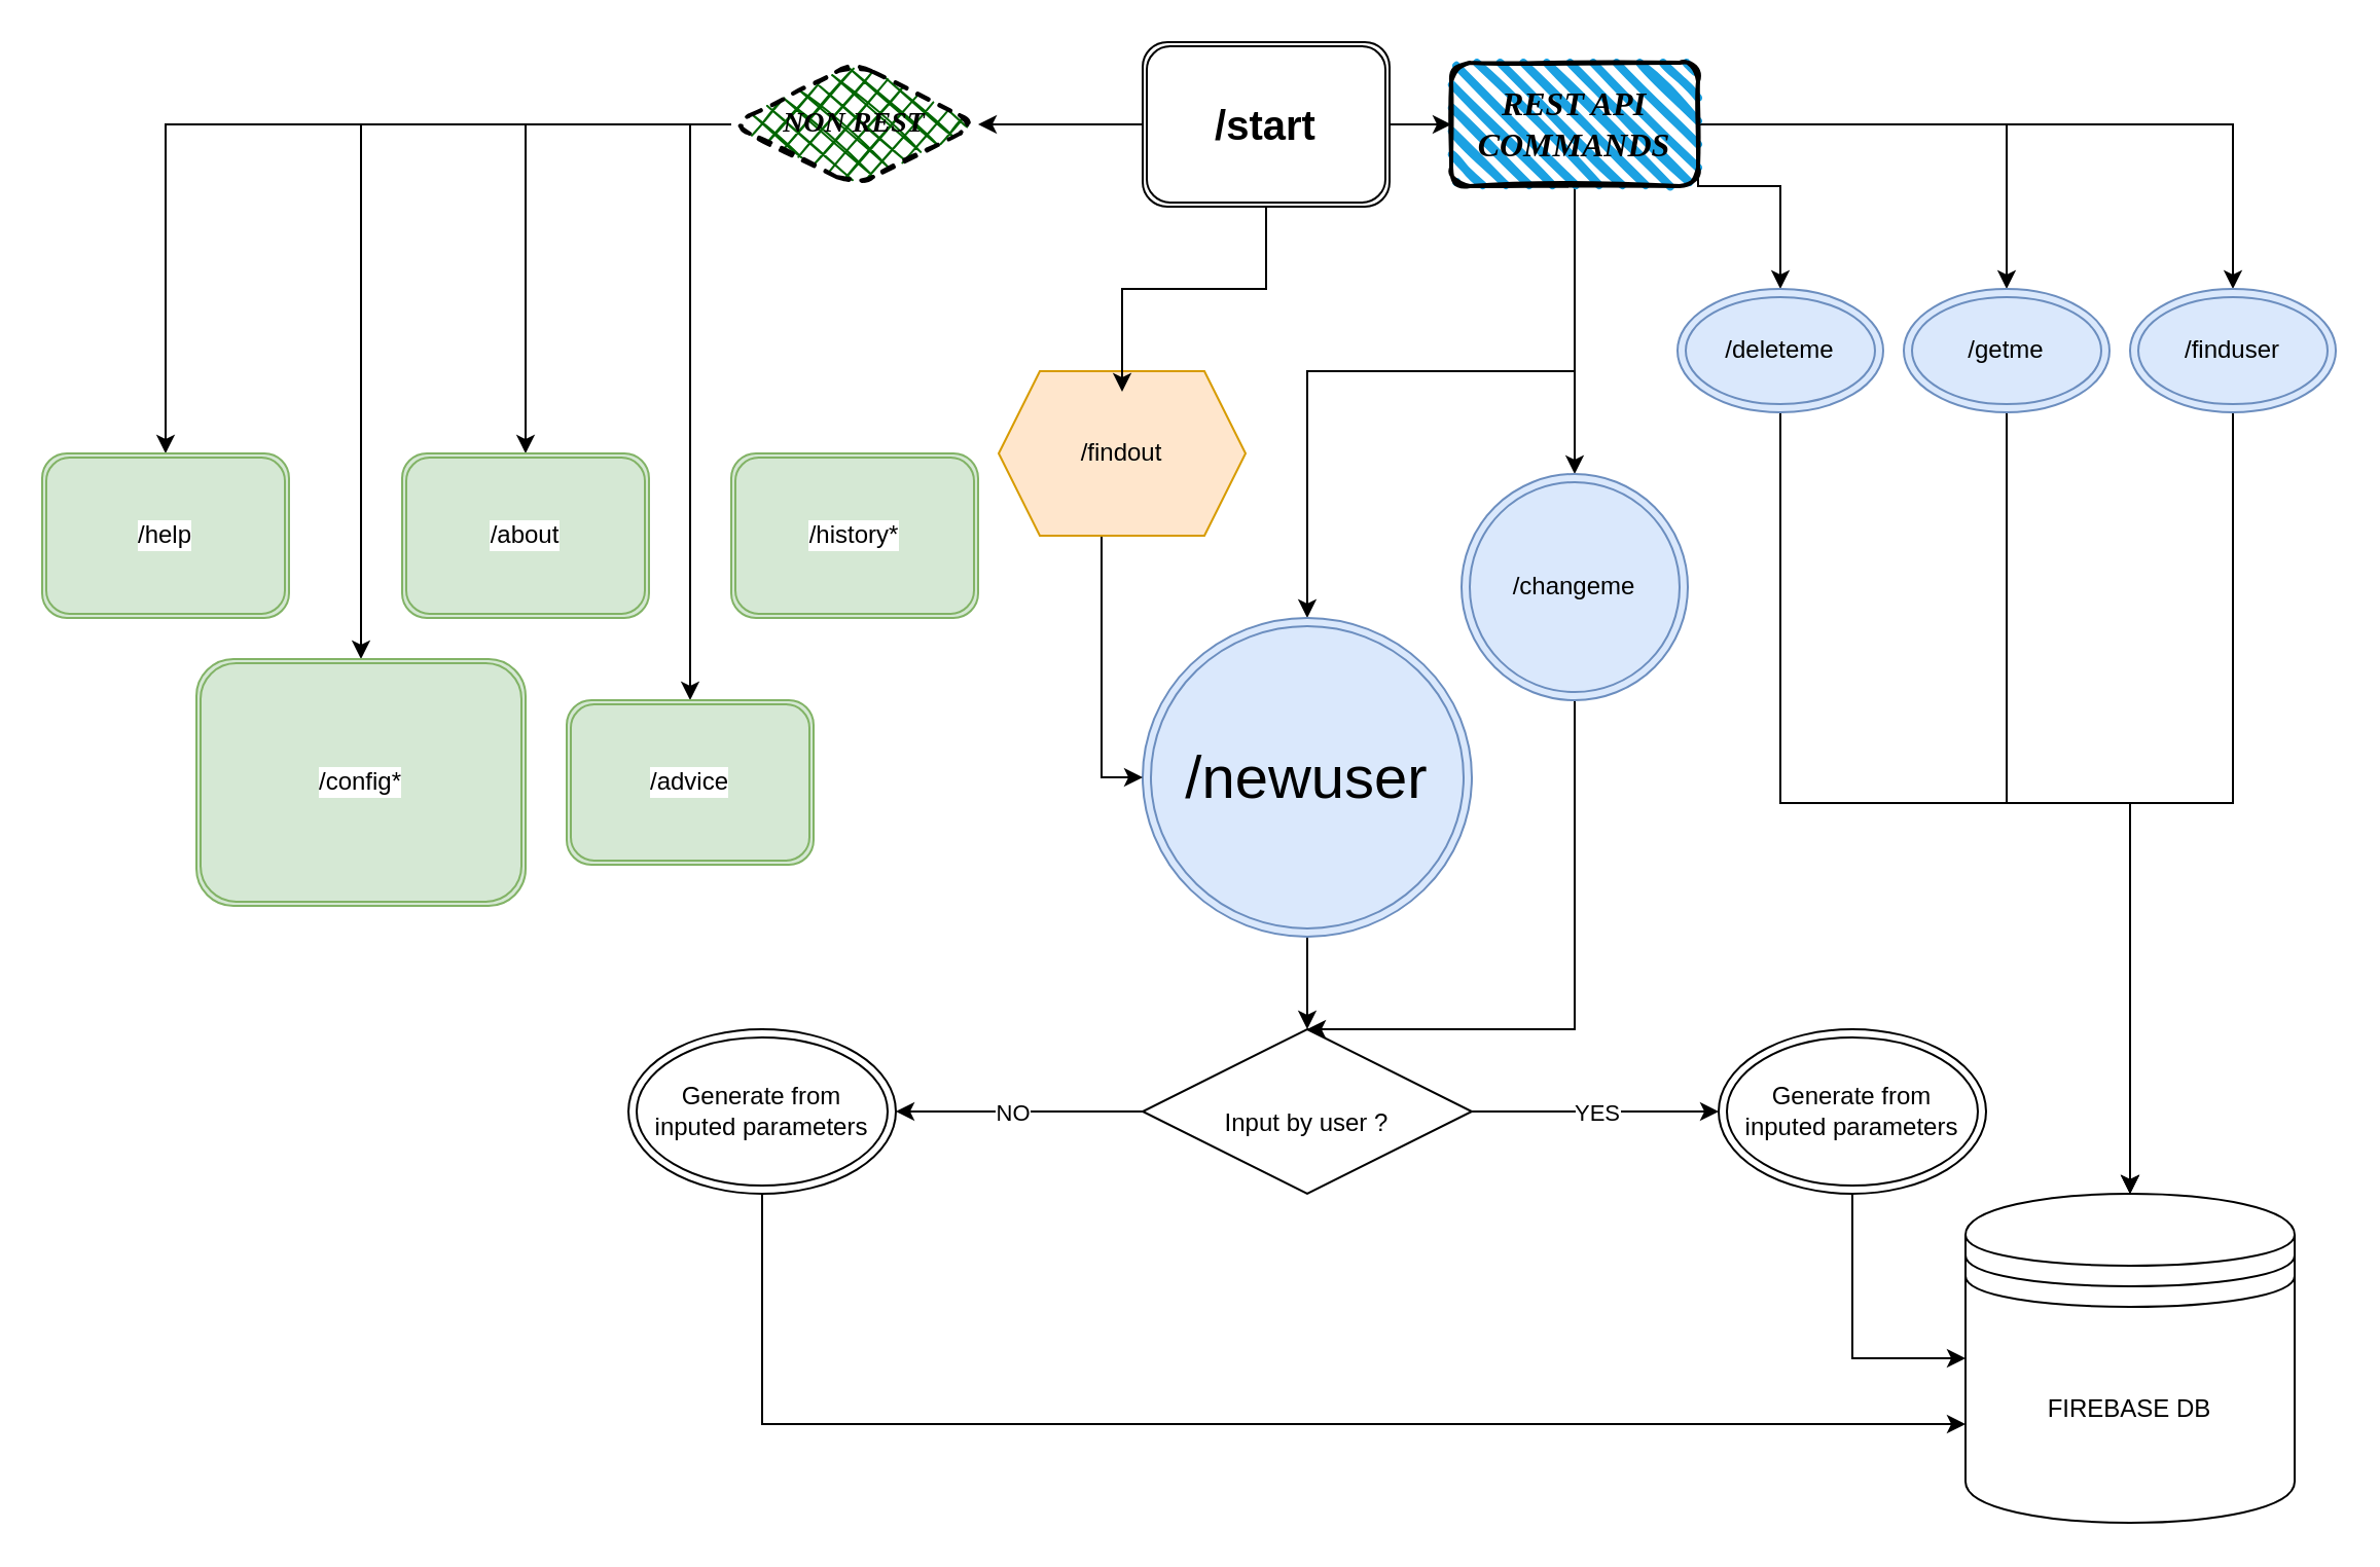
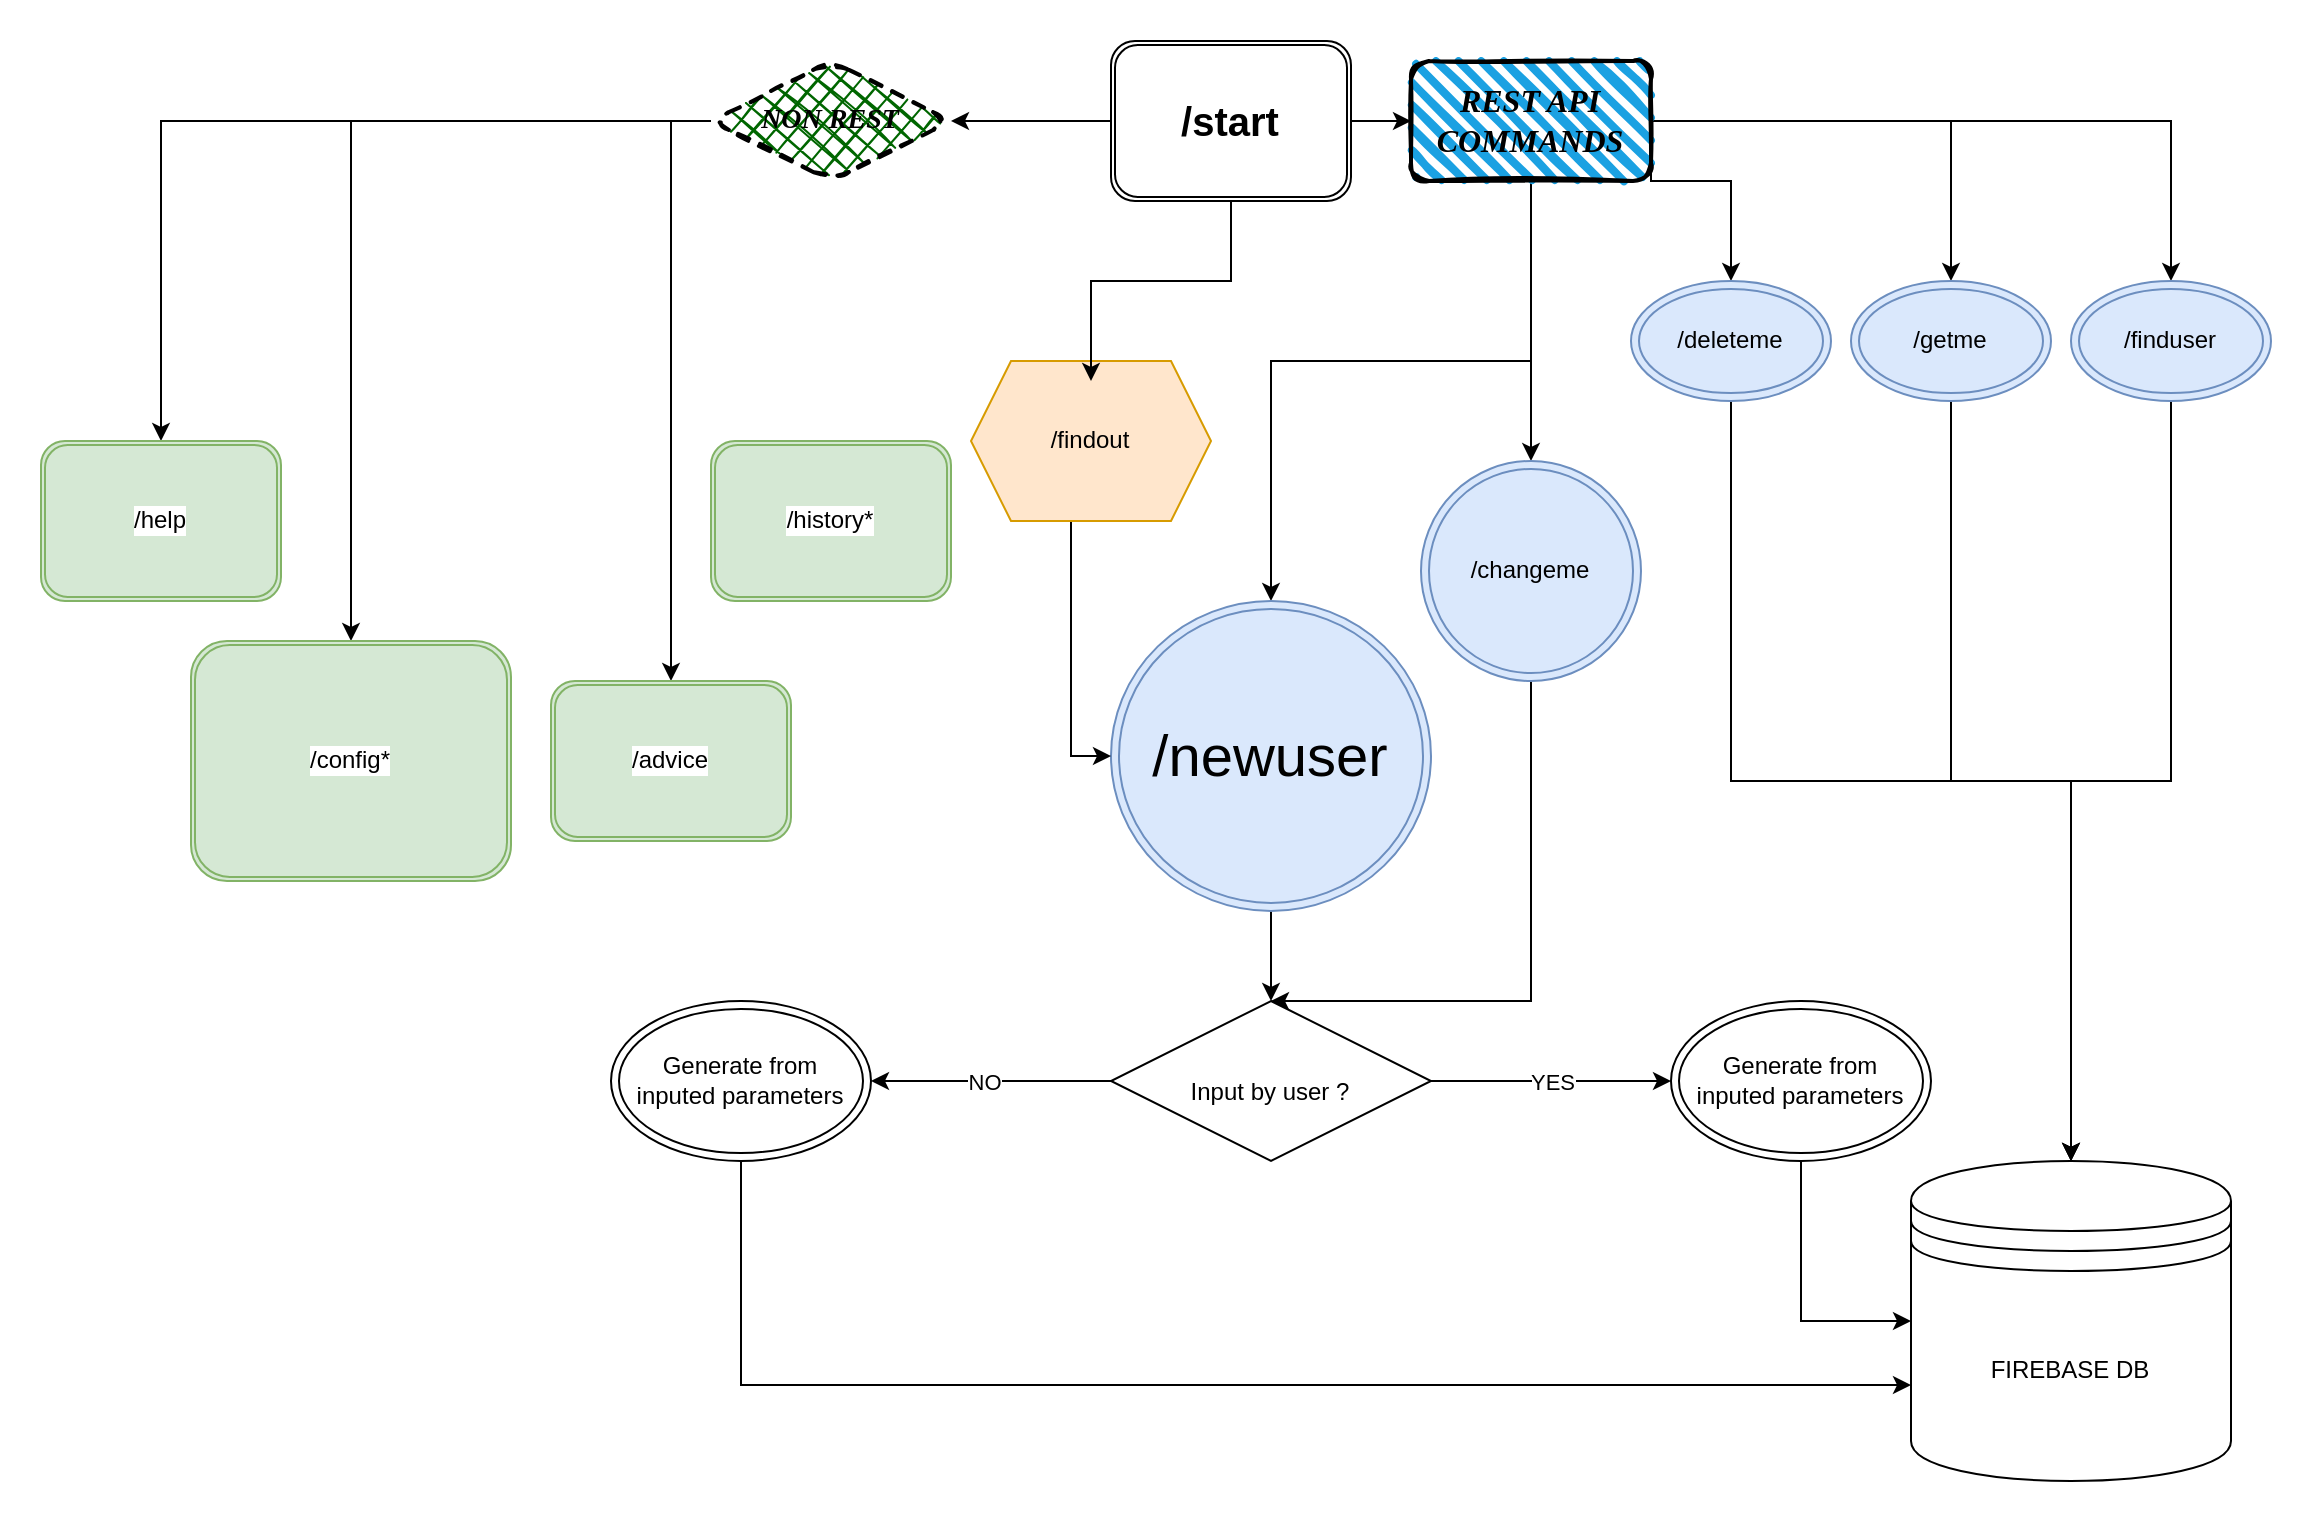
- <mxCell id="3" style="edgeStyle=orthogonalEdgeStyle;rounded=0;orthogonalLoop=1;jettySize=auto;html=1;entryX=0.5;entryY=0;entryDx=0;entryDy=0;exitX=0;exitY=0.5;exitDx=0;exitDy=0;" parent="1" source="20" target="10" edge="1"><mxGeometry relative="1" as="geometry" /></mxCell>
- <mxCell id="10" value="/about" style="shape=ext;double=1;rounded=1;whiteSpace=wrap;html=1;labelBackgroundColor=default;fillColor=#d5e8d4;strokeColor=#82b366;" parent="1" vertex="1"><mxGeometry x="195" y="220" width="120" height="80" as="geometry" /></mxCell>
